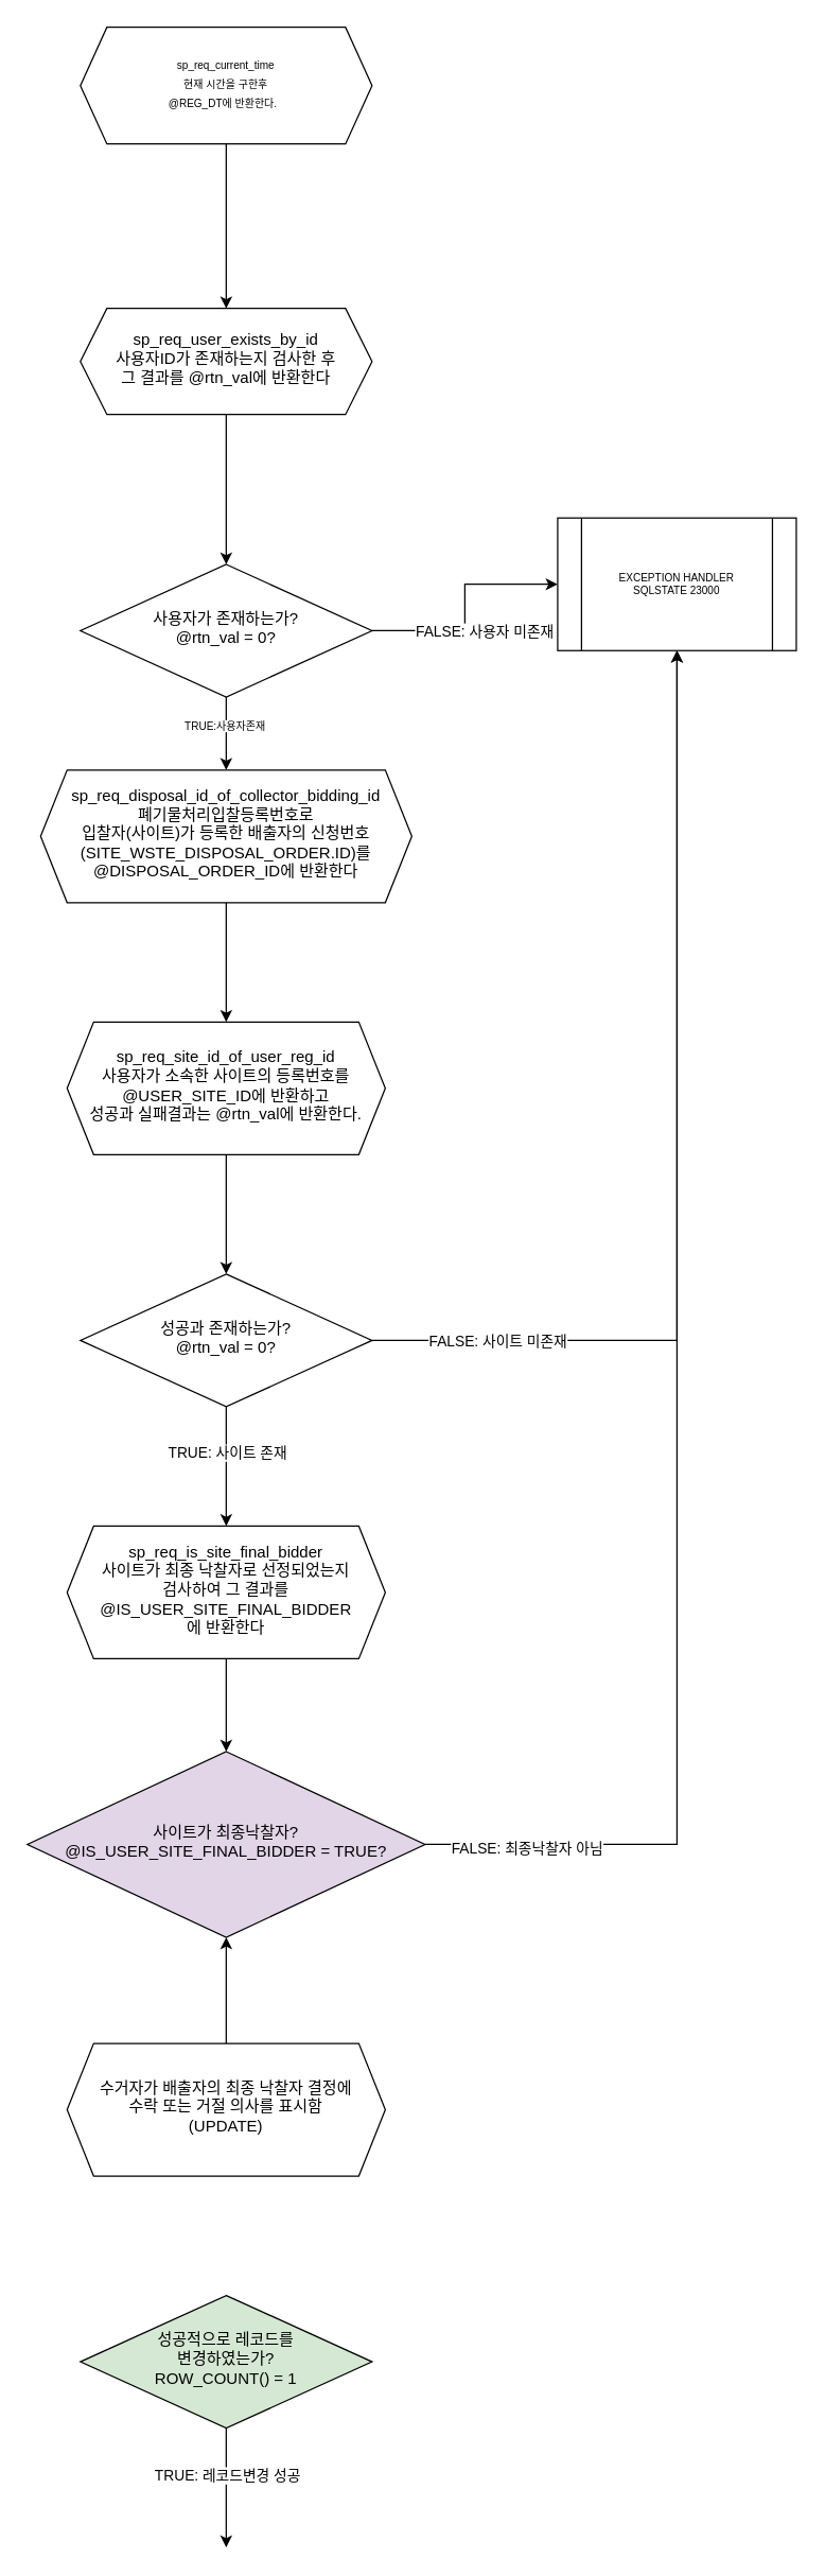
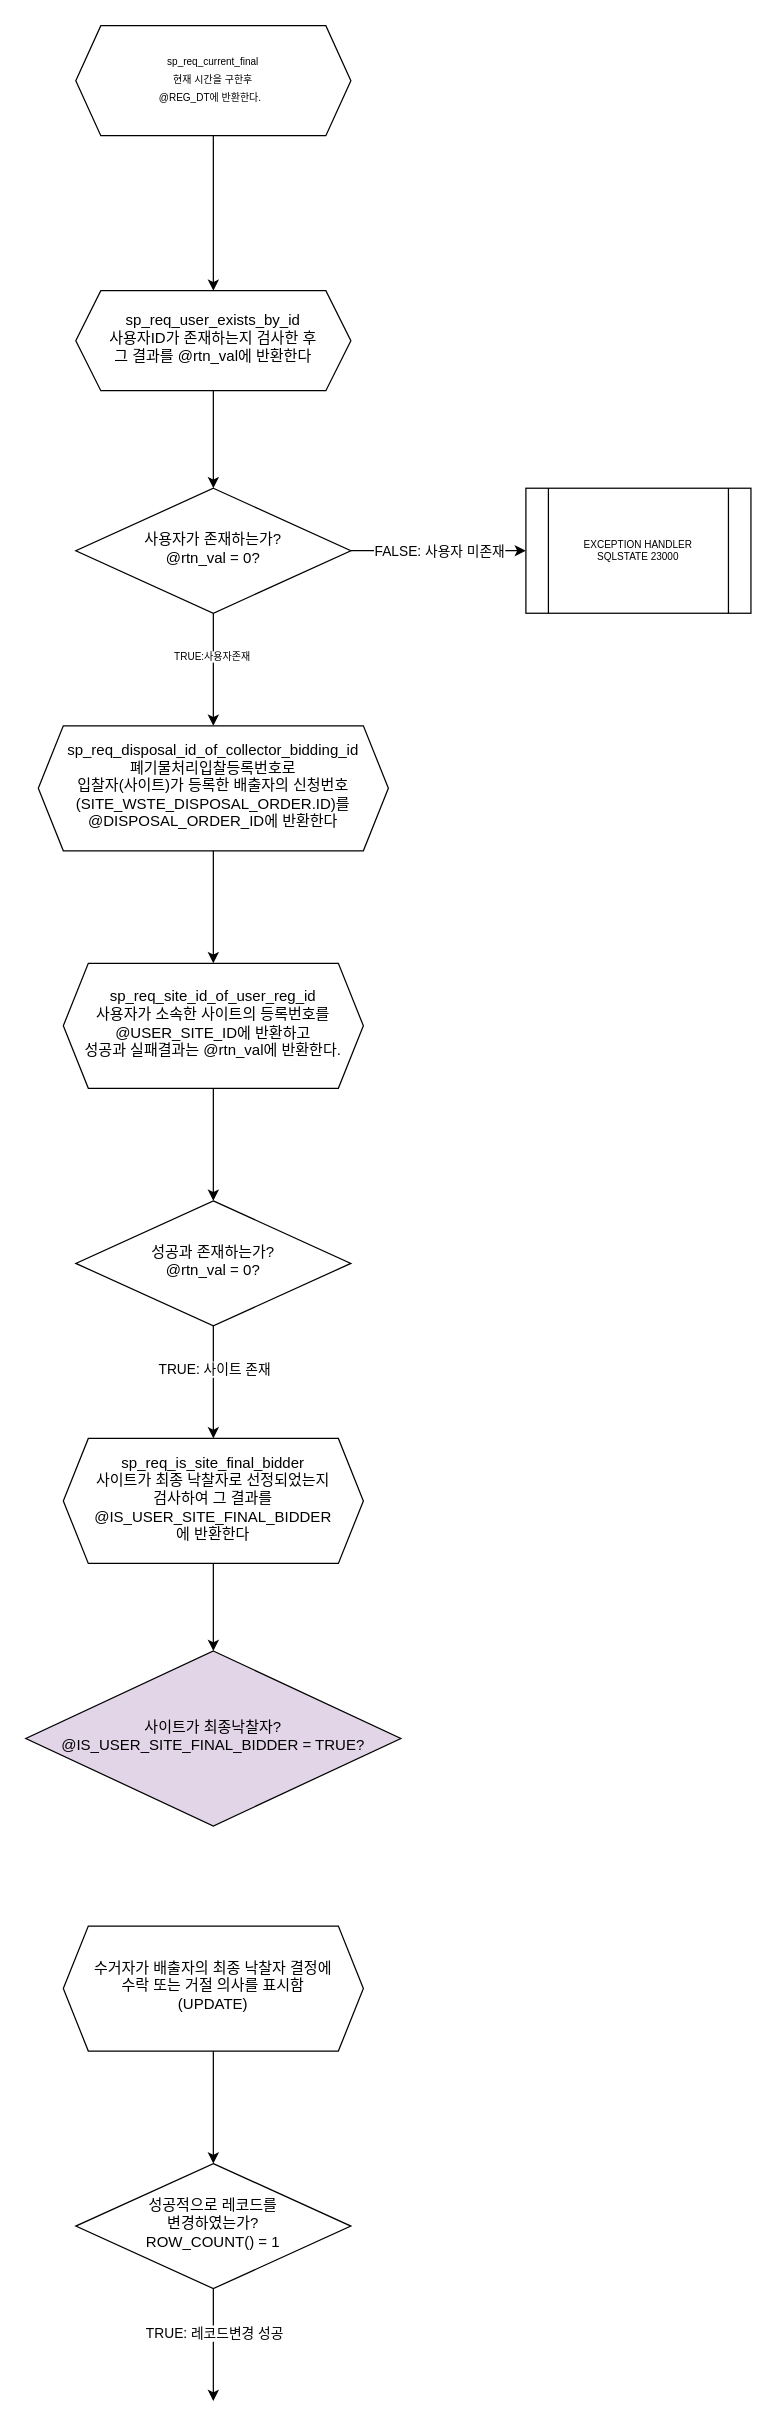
- <mxCell id="3" value="&lt;font style=&quot;font-size: 8px&quot;&gt;sp_req_current_time&lt;br&gt;현재 시간을 구한후&lt;br&gt;@REG_DT에 반환한다.&amp;nbsp;&amp;nbsp;&lt;/font&gt;" style="shape=hexagon;perimeter=hexagonPerimeter2;whiteSpace=wrap;html=1;fixedSize=1;shadow=0;strokeWidth=1;spacing=6;spacingTop=-4;" vertex="1" parent="1"><mxGeometry x="60" y="20" width="220" height="88" as="geometry" /></mxCell>
+ <mxCell id="3" value="&lt;font style=&quot;font-size: 8px&quot;&gt;sp_req_current_final&lt;br&gt;현재 시간을 구한후&lt;br&gt;@REG_DT에 반환한다.&amp;nbsp;&amp;nbsp;&lt;/font&gt;" style="shape=hexagon;perimeter=hexagonPerimeter2;whiteSpace=wrap;html=1;fixedSize=1;shadow=0;strokeWidth=1;spacing=6;spacingTop=-4;" vertex="1" parent="1"><mxGeometry x="60" y="20" width="220" height="88" as="geometry" /></mxCell>
- <mxCell id="10" value="사용자가 존재하는가?&lt;br&gt;@rtn_val = 0?" style="rhombus;whiteSpace=wrap;html=1;shadow=0;strokeWidth=1;spacing=6;spacingTop=-4;" vertex="1" parent="1"><mxGeometry x="60" y="425" width="220" height="100" as="geometry" /></mxCell>
+ <mxCell id="10" value="사용자가 존재하는가?&lt;br&gt;@rtn_val = 0?" style="rhombus;whiteSpace=wrap;html=1;shadow=0;strokeWidth=1;spacing=6;spacingTop=-4;" vertex="1" parent="1"><mxGeometry x="60" y="390" width="220" height="100" as="geometry" /></mxCell>
- <mxCell id="17" style="edgeStyle=orthogonalEdgeStyle;rounded=0;orthogonalLoop=1;jettySize=auto;html=1;exitX=1;exitY=0.5;exitDx=0;exitDy=0;entryX=0.5;entryY=1;entryDx=0;entryDy=0;" edge="1" parent="1" source="19" target="25"><mxGeometry relative="1" as="geometry" /></mxCell>
- <mxCell id="18" value="FALSE: 사이트 미존재" style="edgeLabel;html=1;align=center;verticalAlign=middle;resizable=0;points=[];" vertex="1" connectable="0" parent="17"><mxGeometry x="-0.749" relative="1" as="geometry"><mxPoint as="offset" /></mxGeometry></mxCell>
- <mxCell id="22" style="edgeStyle=orthogonalEdgeStyle;rounded=0;orthogonalLoop=1;jettySize=auto;html=1;exitX=1;exitY=0.5;exitDx=0;exitDy=0;entryX=0.5;entryY=1;entryDx=0;entryDy=0;" edge="1" parent="1" source="24" target="25"><mxGeometry relative="1" as="geometry" /></mxCell>
- <mxCell id="23" value="FALSE: 최종낙찰자 아님" style="edgeLabel;html=1;align=center;verticalAlign=middle;resizable=0;points=[];" vertex="1" connectable="0" parent="22"><mxGeometry x="-0.861" y="-2" relative="1" as="geometry"><mxPoint as="offset" /></mxGeometry></mxCell>
- <mxCell id="26" value="" style="edgeStyle=orthogonalEdgeStyle;rounded=0;orthogonalLoop=1;jettySize=auto;html=1;" edge="1" source="27" target="24" parent="1"><mxGeometry relative="1" as="geometry"><mxPoint x="230" y="1700" as="targetPoint" /></mxGeometry></mxCell>
+ <mxCell id="26" value="" style="edgeStyle=orthogonalEdgeStyle;rounded=0;orthogonalLoop=1;jettySize=auto;html=1;entryX=0.5;entryY=0;entryDx=0;entryDy=0;" edge="1" source="27" target="30" parent="1"><mxGeometry relative="1" as="geometry"><mxPoint x="230" y="1700" as="targetPoint" /></mxGeometry></mxCell>
- <mxCell id="30" value="성공적으로 레코드를&lt;br&gt;변경하였는가?&lt;br&gt;ROW_COUNT() = 1" style="rhombus;whiteSpace=wrap;html=1;shadow=0;strokeWidth=1;spacing=6;spacingTop=-4;fillColor=#d5e8d4;" vertex="1" parent="1"><mxGeometry x="60" y="1730" width="220" height="100" as="geometry" /></mxCell>
+ <mxCell id="30" value="성공적으로 레코드를&lt;br&gt;변경하였는가?&lt;br&gt;ROW_COUNT() = 1" style="rhombus;whiteSpace=wrap;html=1;shadow=0;strokeWidth=1;spacing=6;spacingTop=-4;" vertex="1" parent="1"><mxGeometry x="60" y="1730" width="220" height="100" as="geometry" /></mxCell>
